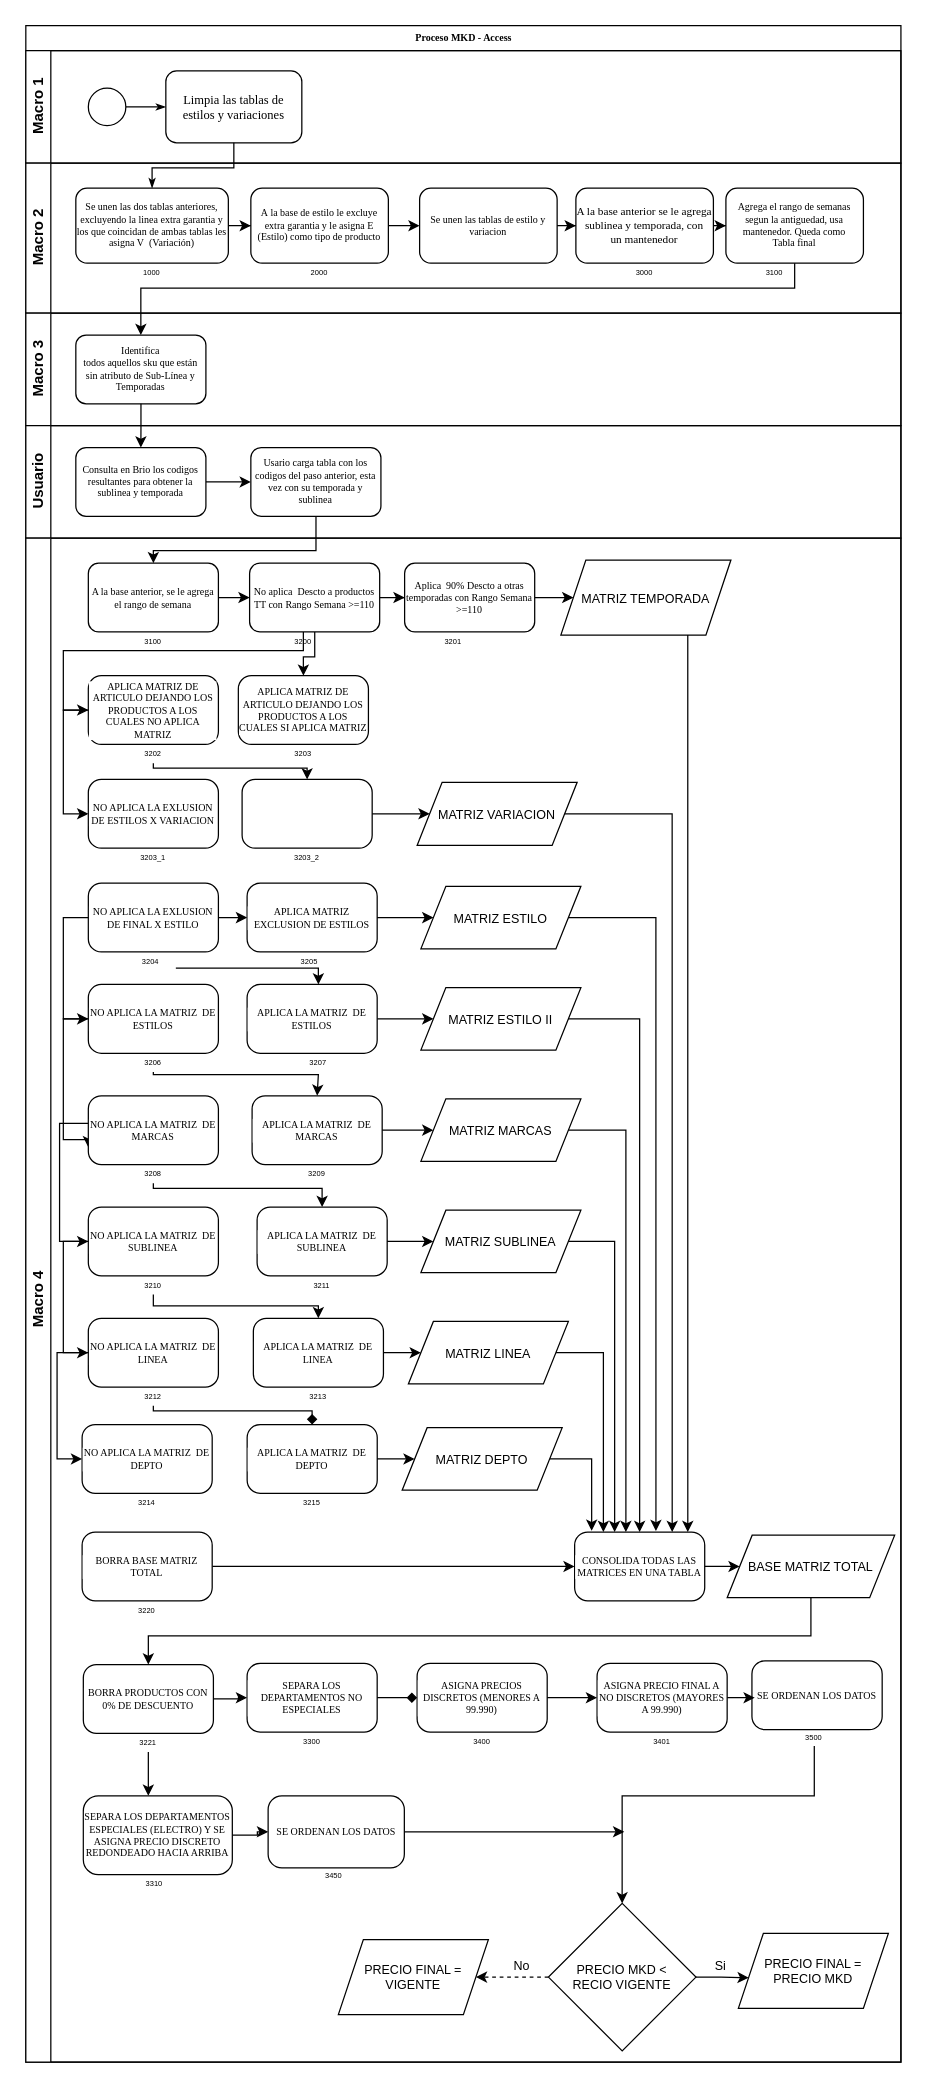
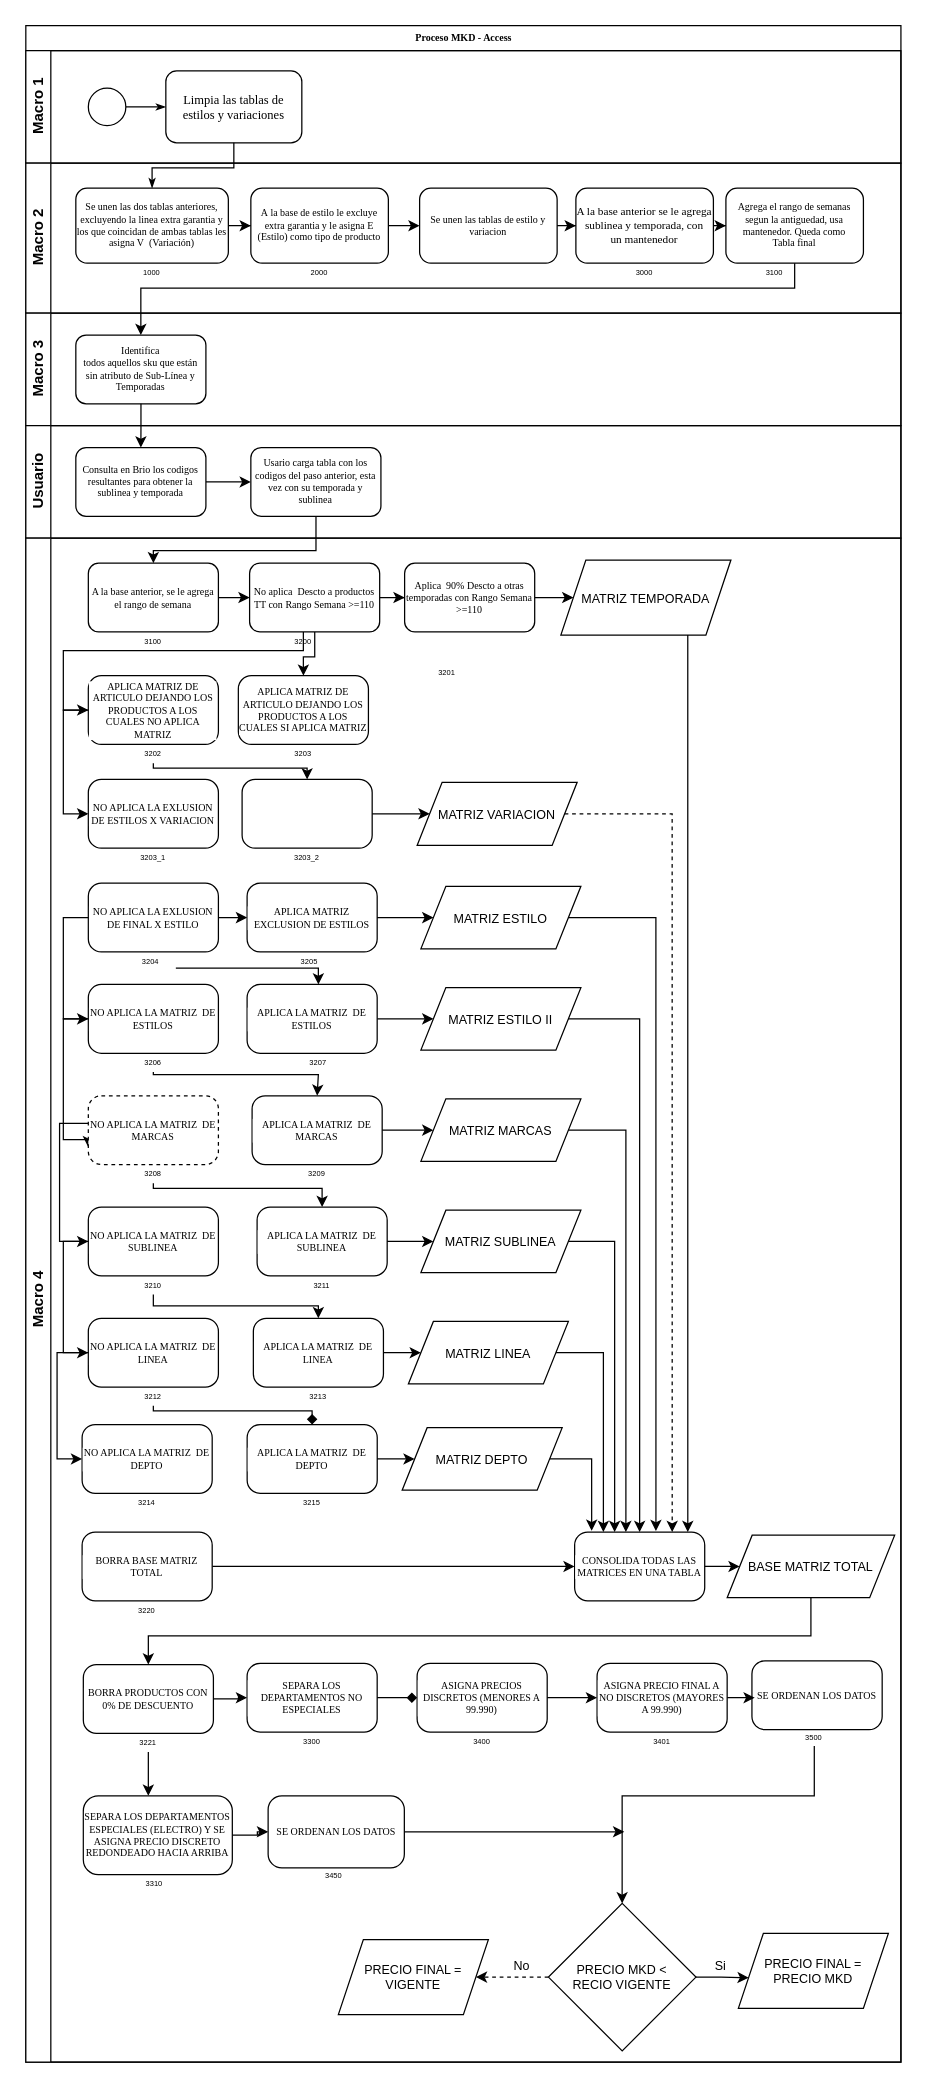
- <mxCell id="42" value="3201" style="text;html=1;strokeColor=none;fillColor=none;align=center;verticalAlign=middle;whiteSpace=wrap;rounded=0;fontSize=6;" parent="31" vertex="1"><mxGeometry x="322.03" y="75" width="40" height="15" as="geometry" /></mxCell>
+ <mxCell id="42" value="3201" style="text;html=1;strokeColor=none;fillColor=none;align=center;verticalAlign=middle;whiteSpace=wrap;rounded=0;fontSize=6;" parent="31" vertex="1"><mxGeometry x="317.03" y="100" width="40" height="15" as="geometry" /></mxCell>
- <mxCell id="62" style="edgeStyle=orthogonalEdgeStyle;rounded=0;orthogonalLoop=1;jettySize=auto;html=1;entryX=0.75;entryY=0;entryDx=0;entryDy=0;fontSize=10;" edge="1" parent="31" source="63" target="125"><mxGeometry relative="1" as="geometry"><Array as="points"><mxPoint x="517" y="221" /></Array></mxGeometry></mxCell>
+ <mxCell id="62" style="edgeStyle=orthogonalEdgeStyle;rounded=0;orthogonalLoop=1;jettySize=auto;html=1;entryX=0.75;entryY=0;entryDx=0;entryDy=0;fontSize=10;dashed=1;" edge="1" parent="31" source="63" target="125"><mxGeometry relative="1" as="geometry"><Array as="points"><mxPoint x="517" y="221" /></Array></mxGeometry></mxCell>
- <mxCell id="80" value="NO APLICA LA MATRIZ&amp;nbsp; DE MARCAS" style="rounded=1;whiteSpace=wrap;html=1;shadow=0;labelBackgroundColor=#ffffff;strokeWidth=1;fontFamily=Verdana;fontSize=8;align=center;arcSize=19;" vertex="1" parent="79"><mxGeometry width="104.05" height="55" as="geometry" /></mxCell>
+ <mxCell id="80" value="NO APLICA LA MATRIZ&amp;nbsp; DE MARCAS" style="rounded=1;whiteSpace=wrap;html=1;shadow=0;labelBackgroundColor=#ffffff;strokeWidth=1;fontFamily=Verdana;fontSize=8;align=center;arcSize=19;dashed=1;" vertex="1" parent="79"><mxGeometry width="104.05" height="55" as="geometry" /></mxCell>
